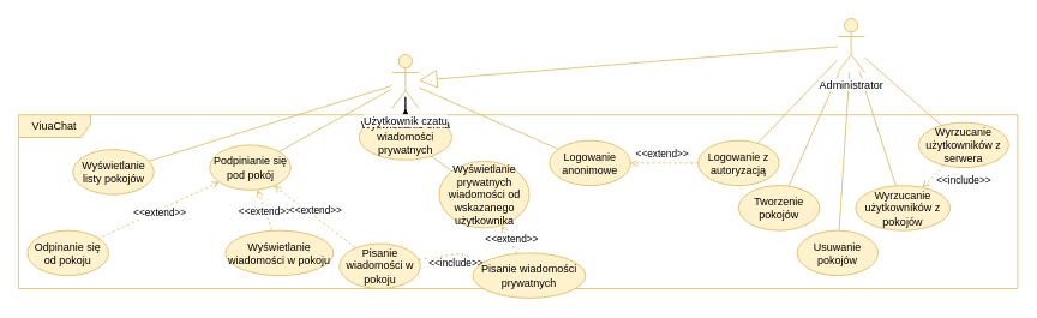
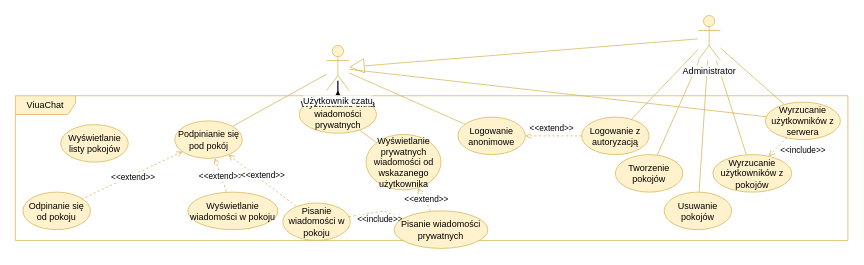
- <mxCell id="35" style="edgeStyle=none;rounded=0;html=1;startArrow=none;startFill=0;endArrow=none;endFill=0;jettySize=auto;orthogonalLoop=1;fillColor=#fff2cc;strokeColor=#d6b656;" parent="1" source="36" target="14" edge="1"><mxGeometry relative="1" as="geometry" /></mxCell>
+ <mxCell id="35" style="edgeStyle=none;rounded=0;html=1;startArrow=none;startFill=0;endArrow=none;endFill=0;jettySize=auto;orthogonalLoop=1;fillColor=#fff2cc;strokeColor=#d6b656;" parent="1" source="36" target="29" edge="1"><mxGeometry relative="1" as="geometry" /></mxCell>
